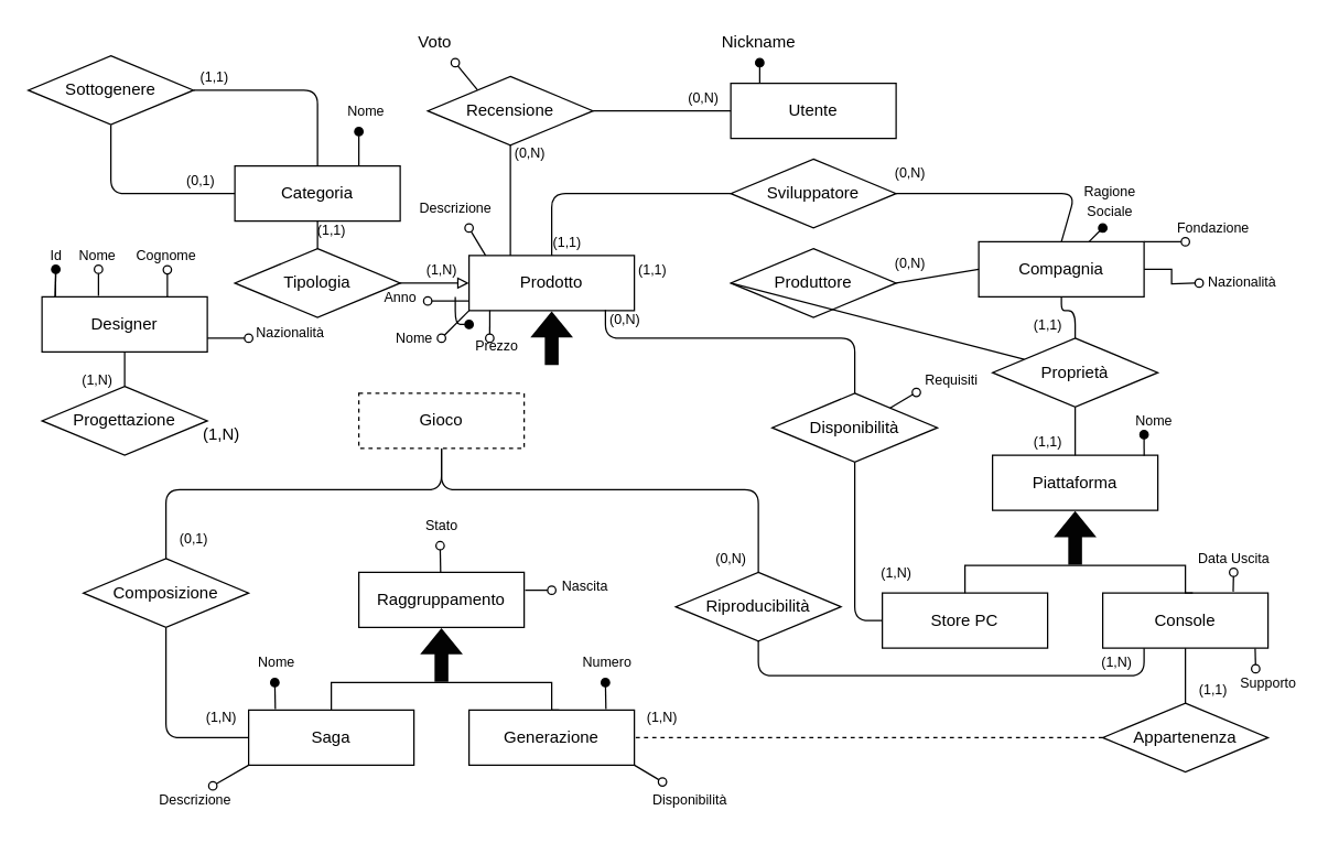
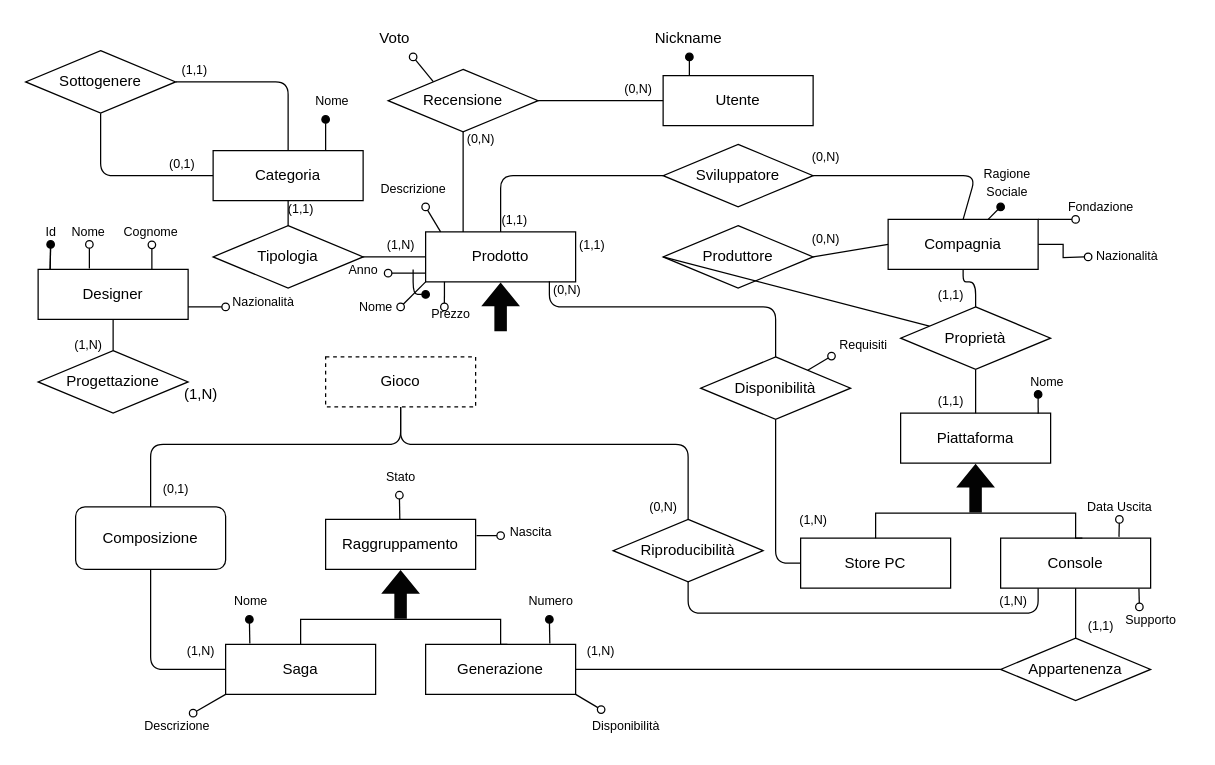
- <mxCell id="10" style="edgeStyle=orthogonalEdgeStyle;rounded=1;orthogonalLoop=1;jettySize=auto;html=1;entryX=0;entryY=0.5;entryDx=0;entryDy=0;shadow=0;startArrow=none;startFill=0;endArrow=block;endFill=0;fillColor=none;gradientColor=none;exitX=0.5;exitY=1;exitDx=0;exitDy=0;" parent="1" source="12" target="2" edge="1"><mxGeometry relative="1" as="geometry" /></mxCell>
+ <mxCell id="10" style="edgeStyle=orthogonalEdgeStyle;rounded=1;orthogonalLoop=1;jettySize=auto;html=1;entryX=0;entryY=0.5;entryDx=0;entryDy=0;shadow=0;startArrow=none;startFill=0;endArrow=none;endFill=0;fillColor=none;gradientColor=none;exitX=0.5;exitY=1;exitDx=0;exitDy=0;" parent="1" source="12" target="2" edge="1"><mxGeometry relative="1" as="geometry" /></mxCell>
- <mxCell id="39" value="Composizione" style="rhombus;whiteSpace=wrap;html=1;" parent="1" vertex="1"><mxGeometry x="60" y="405" width="120" height="50" as="geometry" /></mxCell>
+ <mxCell id="39" value="Composizione" style="whiteSpace=wrap;html=1;rounded=1;" parent="1" vertex="1"><mxGeometry x="60" y="405" width="120" height="50" as="geometry" /></mxCell>
- <mxCell id="44" style="edgeStyle=orthogonalEdgeStyle;rounded=1;orthogonalLoop=1;jettySize=auto;html=1;entryX=1;entryY=0.5;entryDx=0;entryDy=0;shadow=0;startArrow=none;startFill=0;endArrow=none;endFill=0;fillColor=none;gradientColor=none;dashed=1;" parent="1" source="45" target="9" edge="1"><mxGeometry relative="1" as="geometry" /></mxCell>
+ <mxCell id="44" style="edgeStyle=orthogonalEdgeStyle;rounded=1;orthogonalLoop=1;jettySize=auto;html=1;entryX=1;entryY=0.5;entryDx=0;entryDy=0;shadow=0;startArrow=none;startFill=0;endArrow=none;endFill=0;fillColor=none;gradientColor=none;" parent="1" source="45" target="9" edge="1"><mxGeometry relative="1" as="geometry" /></mxCell>
